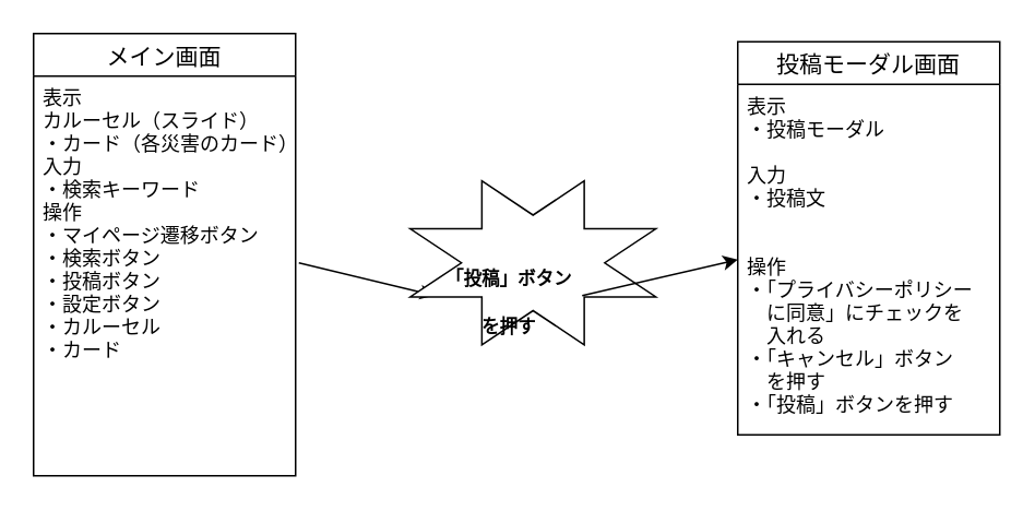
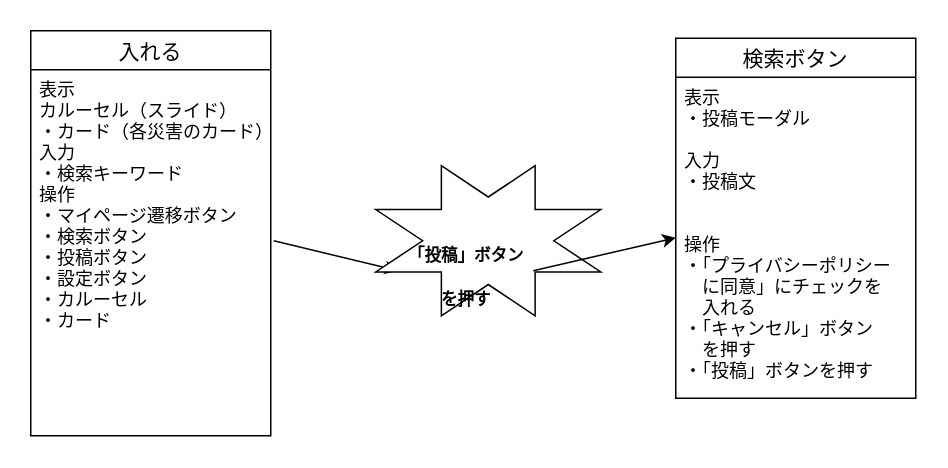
- <mxCell id="9" value="メイン画面" style="swimlane;fontStyle=0;childLayout=stackLayout;horizontal=1;startSize=26;horizontalStack=0;resizeParent=1;resizeParentMax=0;resizeLast=0;collapsible=1;marginBottom=0;align=center;fontSize=14;" vertex="1" parent="1"><mxGeometry x="20" y="20" width="160" height="270" as="geometry" /></mxCell>
+ <mxCell id="9" value="入れる" style="swimlane;fontStyle=0;childLayout=stackLayout;horizontal=1;startSize=26;horizontalStack=0;resizeParent=1;resizeParentMax=0;resizeLast=0;collapsible=1;marginBottom=0;align=center;fontSize=14;" vertex="1" parent="1"><mxGeometry x="20" y="20" width="160" height="270" as="geometry" /></mxCell>
- <mxCell id="6" value="投稿モーダル画面" style="swimlane;fontStyle=0;childLayout=stackLayout;horizontal=1;startSize=26;horizontalStack=0;resizeParent=1;resizeParentMax=0;resizeLast=0;collapsible=1;marginBottom=0;align=center;fontSize=14;" vertex="1" parent="1"><mxGeometry x="450" y="25" width="160" height="240" as="geometry" /></mxCell>
+ <mxCell id="6" value="検索ボタン" style="swimlane;fontStyle=0;childLayout=stackLayout;horizontal=1;startSize=26;horizontalStack=0;resizeParent=1;resizeParentMax=0;resizeLast=0;collapsible=1;marginBottom=0;align=center;fontSize=14;" vertex="1" parent="1"><mxGeometry x="450" y="25" width="160" height="240" as="geometry" /></mxCell>
